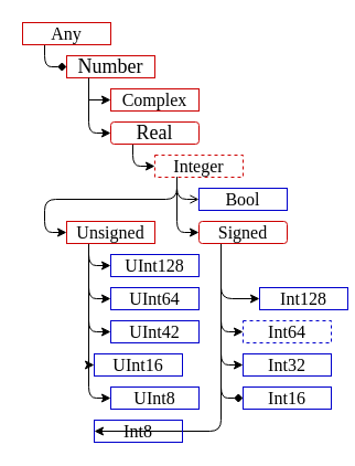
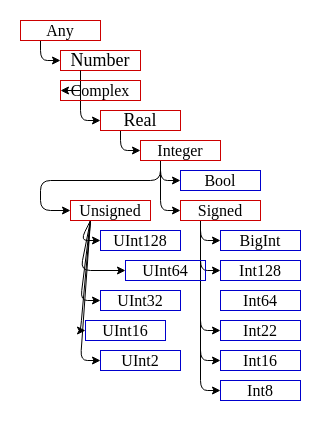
- <mxCell id="3" style="edgeStyle=none;html=1;exitX=0.25;exitY=1;exitDx=0;exitDy=0;entryX=0;entryY=0.5;entryDx=0;entryDy=0;fontFamily=Garamond;fontSize=18;strokeColor=#000000;endArrow=diamond;" edge="1" parent="1" source="4" target="2"><mxGeometry relative="1" as="geometry"><Array as="points"><mxPoint x="40" y="60" /></Array></mxGeometry></mxCell>
+ <mxCell id="3" style="edgeStyle=none;html=1;exitX=0.25;exitY=1;exitDx=0;exitDy=0;entryX=0;entryY=0.5;entryDx=0;entryDy=0;fontFamily=Garamond;fontSize=18;strokeColor=#000000;" edge="1" parent="1" source="4" target="2"><mxGeometry relative="1" as="geometry"><Array as="points"><mxPoint x="40" y="60" /></Array></mxGeometry></mxCell>
- <mxCell id="7" value="Complex" style="rounded=0;whiteSpace=wrap;html=1;fontFamily=Garamond;fontSize=16;fillColor=none;strokeColor=#CC0000;" vertex="1" parent="1"><mxGeometry x="100" y="80" width="80" height="20" as="geometry" /></mxCell>
+ <mxCell id="7" value="Complex" style="rounded=0;whiteSpace=wrap;html=1;fontFamily=Garamond;fontSize=16;fillColor=none;strokeColor=#CC0000;" vertex="1" parent="1"><mxGeometry x="60" y="80" width="80" height="20" as="geometry" /></mxCell>
- <mxCell id="9" value="Real" style="whiteSpace=wrap;html=1;fontFamily=Garamond;fontSize=18;fillColor=none;strokeColor=#CC0000;rounded=1;" vertex="1" parent="1"><mxGeometry x="100" y="110" width="80" height="20" as="geometry" /></mxCell>
+ <mxCell id="9" value="Real" style="rounded=0;whiteSpace=wrap;html=1;fontFamily=Garamond;fontSize=18;fillColor=none;strokeColor=#CC0000;" vertex="1" parent="1"><mxGeometry x="100" y="110" width="80" height="20" as="geometry" /></mxCell>
- <mxCell id="13" value="Integer" style="rounded=0;whiteSpace=wrap;html=1;fontFamily=Garamond;fontSize=16;fillColor=none;spacing=1;strokeColor=#CC0000;dashed=1;" vertex="1" parent="1"><mxGeometry x="140" y="140" width="80" height="20" as="geometry" /></mxCell>
+ <mxCell id="13" value="Integer" style="rounded=0;whiteSpace=wrap;html=1;fontFamily=Garamond;fontSize=16;fillColor=none;spacing=1;strokeColor=#CC0000;" vertex="1" parent="1"><mxGeometry x="140" y="140" width="80" height="20" as="geometry" /></mxCell>
- <mxCell id="10" style="edgeStyle=none;html=1;exitX=0.25;exitY=1;exitDx=0;exitDy=0;entryX=0;entryY=0.5;entryDx=0;entryDy=0;fontFamily=Garamond;fontSize=16;endArrow=open;" edge="1" parent="1" source="13" target="14"><mxGeometry relative="1" as="geometry"><Array as="points"><mxPoint x="160" y="180" /></Array></mxGeometry></mxCell>
+ <mxCell id="10" style="edgeStyle=none;html=1;exitX=0.25;exitY=1;exitDx=0;exitDy=0;entryX=0;entryY=0.5;entryDx=0;entryDy=0;fontFamily=Garamond;fontSize=16;" edge="1" parent="1" source="13" target="14"><mxGeometry relative="1" as="geometry"><Array as="points"><mxPoint x="160" y="180" /></Array></mxGeometry></mxCell>
- <mxCell id="33" value="Unsigned" style="rounded=0;whiteSpace=wrap;html=1;fontFamily=Garamond;fontSize=16;fillColor=none;spacing=1;strokeColor=#CC0000;" vertex="1" parent="1"><mxGeometry x="60" y="200" width="80" height="20" as="geometry" /></mxCell>
+ <mxCell id="33" value="Unsigned" style="rounded=0;whiteSpace=wrap;html=1;fontFamily=Garamond;fontSize=16;fillColor=none;spacing=1;strokeColor=#CC0000;" vertex="1" parent="1"><mxGeometry x="70" y="200" width="80" height="20" as="geometry" /></mxCell>
- <mxCell id="21" value="Signed" style="whiteSpace=wrap;html=1;fontFamily=Garamond;fontSize=16;fillColor=none;spacing=1;strokeColor=#CC0000;rounded=1;" vertex="1" parent="1"><mxGeometry x="180" y="200" width="80" height="20" as="geometry" /></mxCell>
+ <mxCell id="21" value="Signed" style="rounded=0;whiteSpace=wrap;html=1;fontFamily=Garamond;fontSize=16;fillColor=none;spacing=1;strokeColor=#CC0000;" vertex="1" parent="1"><mxGeometry x="180" y="200" width="80" height="20" as="geometry" /></mxCell>
+ <mxCell id="15" style="edgeStyle=none;html=1;exitX=0.25;exitY=1;exitDx=0;exitDy=0;entryX=0;entryY=0.5;entryDx=0;entryDy=0;fontFamily=Garamond;fontSize=16;" edge="1" parent="1" source="21" target="22"><mxGeometry relative="1" as="geometry"><Array as="points"><mxPoint x="200" y="240" /></Array></mxGeometry></mxCell>
+ <mxCell id="22" value="BigInt" style="rounded=0;whiteSpace=wrap;html=1;fontFamily=Garamond;fontSize=16;fillColor=none;spacing=1;strokeColor=#0000CC;" vertex="1" parent="1"><mxGeometry x="220" y="230" width="80" height="20" as="geometry" /></mxCell>
- <mxCell id="35" value="UInt64" style="rounded=0;whiteSpace=wrap;html=1;fontFamily=Garamond;fontSize=16;fillColor=none;spacing=1;strokeColor=#0000CC;" vertex="1" parent="1"><mxGeometry x="100" y="260" width="80" height="20" as="geometry" /></mxCell>
+ <mxCell id="35" value="UInt64" style="rounded=0;whiteSpace=wrap;html=1;fontFamily=Garamond;fontSize=16;fillColor=none;spacing=1;strokeColor=#0000CC;" vertex="1" parent="1"><mxGeometry x="125" y="260" width="80" height="20" as="geometry" /></mxCell>
- <mxCell id="23" value="Int128" style="rounded=0;whiteSpace=wrap;html=1;fontFamily=Garamond;fontSize=16;fillColor=none;spacing=1;strokeColor=#0000CC;" vertex="1" parent="1"><mxGeometry x="235" y="260" width="80" height="20" as="geometry" /></mxCell>
+ <mxCell id="23" value="Int128" style="rounded=0;whiteSpace=wrap;html=1;fontFamily=Garamond;fontSize=16;fillColor=none;spacing=1;strokeColor=#0000CC;" vertex="1" parent="1"><mxGeometry x="220" y="260" width="80" height="20" as="geometry" /></mxCell>
- <mxCell id="36" value="UInt42" style="rounded=0;whiteSpace=wrap;html=1;fontFamily=Garamond;fontSize=16;fillColor=none;spacing=1;strokeColor=#0000CC;" vertex="1" parent="1"><mxGeometry x="100" y="290" width="80" height="20" as="geometry" /></mxCell>
+ <mxCell id="36" value="UInt32" style="rounded=0;whiteSpace=wrap;html=1;fontFamily=Garamond;fontSize=16;fillColor=none;spacing=1;strokeColor=#0000CC;" vertex="1" parent="1"><mxGeometry x="100" y="290" width="80" height="20" as="geometry" /></mxCell>
- <mxCell id="17" style="edgeStyle=none;html=1;exitX=0.25;exitY=1;exitDx=0;exitDy=0;entryX=0;entryY=0.5;entryDx=0;entryDy=0;fontFamily=Garamond;fontSize=16;" edge="1" parent="1" source="21" target="24"><mxGeometry relative="1" as="geometry"><Array as="points"><mxPoint x="200" y="300" /></Array></mxGeometry></mxCell>
- <mxCell id="24" value="Int64" style="rounded=0;whiteSpace=wrap;html=1;fontFamily=Garamond;fontSize=16;fillColor=none;spacing=1;strokeColor=#0000CC;dashed=1;" vertex="1" parent="1"><mxGeometry x="220" y="290" width="80" height="20" as="geometry" /></mxCell>
+ <mxCell id="24" value="Int64" style="rounded=0;whiteSpace=wrap;html=1;fontFamily=Garamond;fontSize=16;fillColor=none;spacing=1;strokeColor=#0000CC;" vertex="1" parent="1"><mxGeometry x="220" y="290" width="80" height="20" as="geometry" /></mxCell>
- <mxCell id="25" value="Int32" style="rounded=0;whiteSpace=wrap;html=1;fontFamily=Garamond;fontSize=16;fillColor=none;spacing=1;strokeColor=#0000CC;" vertex="1" parent="1"><mxGeometry x="220" y="320" width="80" height="20" as="geometry" /></mxCell>
+ <mxCell id="25" value="Int22" style="rounded=0;whiteSpace=wrap;html=1;fontFamily=Garamond;fontSize=16;fillColor=none;spacing=1;strokeColor=#0000CC;" vertex="1" parent="1"><mxGeometry x="220" y="320" width="80" height="20" as="geometry" /></mxCell>
- <mxCell id="38" value="UInt8" style="rounded=0;whiteSpace=wrap;html=1;fontFamily=Garamond;fontSize=16;fillColor=none;spacing=1;strokeColor=#0000CC;" vertex="1" parent="1"><mxGeometry x="100" y="350" width="80" height="20" as="geometry" /></mxCell>
+ <mxCell id="38" value="UInt2" style="rounded=0;whiteSpace=wrap;html=1;fontFamily=Garamond;fontSize=16;fillColor=none;spacing=1;strokeColor=#0000CC;" vertex="1" parent="1"><mxGeometry x="100" y="350" width="80" height="20" as="geometry" /></mxCell>
- <mxCell id="19" style="edgeStyle=none;html=1;exitX=0.25;exitY=1;exitDx=0;exitDy=0;entryX=0;entryY=0.5;entryDx=0;entryDy=0;fontFamily=Garamond;fontSize=16;endArrow=diamond;" edge="1" parent="1" source="21" target="26"><mxGeometry relative="1" as="geometry"><Array as="points"><mxPoint x="200" y="360" /></Array></mxGeometry></mxCell>
+ <mxCell id="19" style="edgeStyle=none;html=1;exitX=0.25;exitY=1;exitDx=0;exitDy=0;entryX=0;entryY=0.5;entryDx=0;entryDy=0;fontFamily=Garamond;fontSize=16;" edge="1" parent="1" source="21" target="26"><mxGeometry relative="1" as="geometry"><Array as="points"><mxPoint x="200" y="360" /></Array></mxGeometry></mxCell>
- <mxCell id="27" value="Int8" style="rounded=0;whiteSpace=wrap;html=1;fontFamily=Garamond;fontSize=16;fillColor=none;spacing=1;strokeColor=#0000CC;" vertex="1" parent="1"><mxGeometry x="85" y="380" width="80" height="20" as="geometry" /></mxCell>
+ <mxCell id="27" value="Int8" style="rounded=0;whiteSpace=wrap;html=1;fontFamily=Garamond;fontSize=16;fillColor=none;spacing=1;strokeColor=#0000CC;" vertex="1" parent="1"><mxGeometry x="220" y="380" width="80" height="20" as="geometry" /></mxCell>
